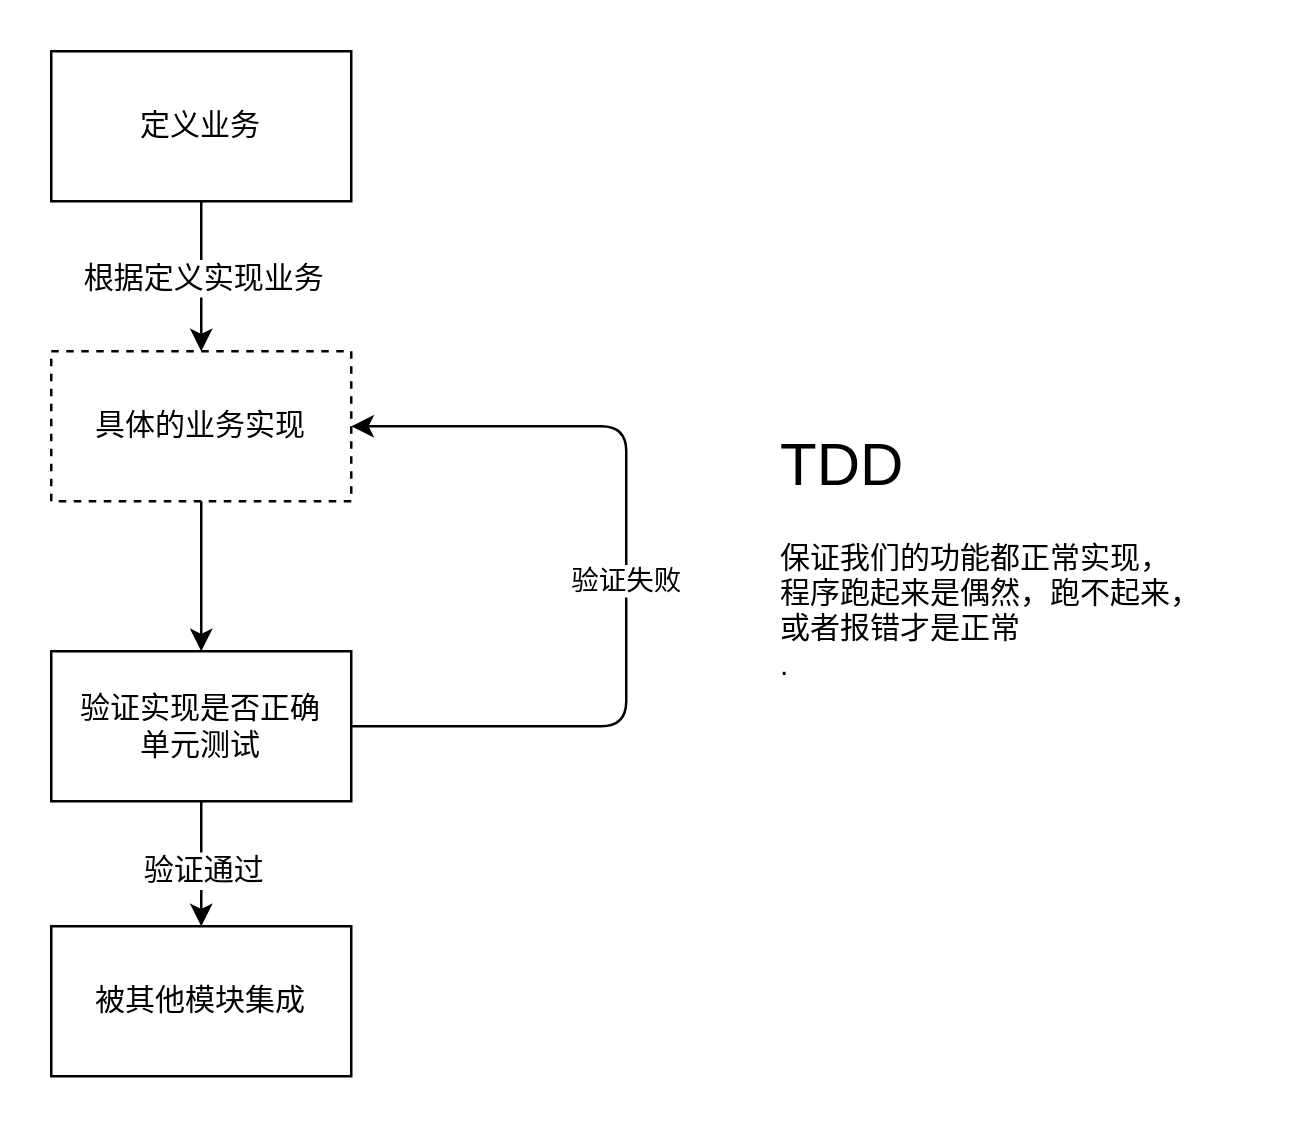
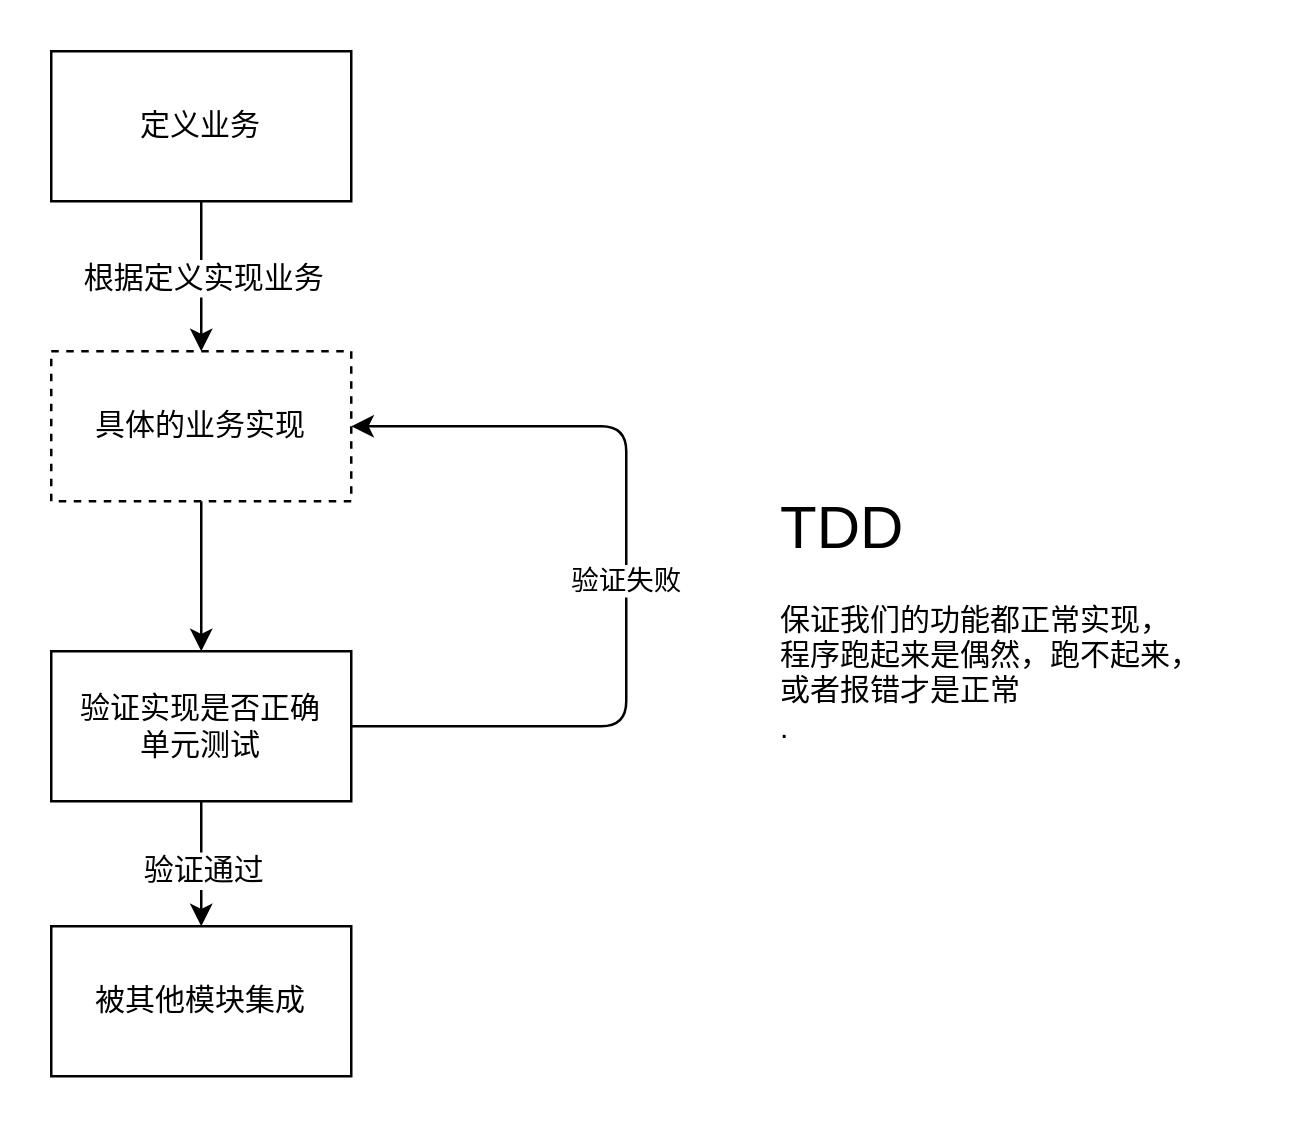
- <mxCell id="13" value="&lt;br&gt;&lt;font style=&quot;font-size: 24px;&quot;&gt;TDD&lt;/font&gt;&lt;br&gt;&lt;br&gt;保证我们的功能都正常实现，&lt;br&gt;程序跑起来是偶然，跑不起来，&lt;br&gt;或者报错才是正常&lt;br&gt;." style="text;html=1;align=left;verticalAlign=middle;resizable=0;points=[];autosize=1;strokeColor=none;fillColor=none;" parent="1" vertex="1"><mxGeometry x="310" y="150" width="190" height="130" as="geometry" /></mxCell>
+ <mxCell id="13" value="&lt;br&gt;&lt;font style=&quot;font-size: 24px;&quot;&gt;TDD&lt;/font&gt;&lt;br&gt;&lt;br&gt;保证我们的功能都正常实现，&lt;br&gt;程序跑起来是偶然，跑不起来，&lt;br&gt;或者报错才是正常&lt;br&gt;." style="text;html=1;align=left;verticalAlign=middle;resizable=0;points=[];autosize=1;strokeColor=none;fillColor=none;" parent="1" vertex="1"><mxGeometry x="310" y="175" width="190" height="130" as="geometry" /></mxCell>
